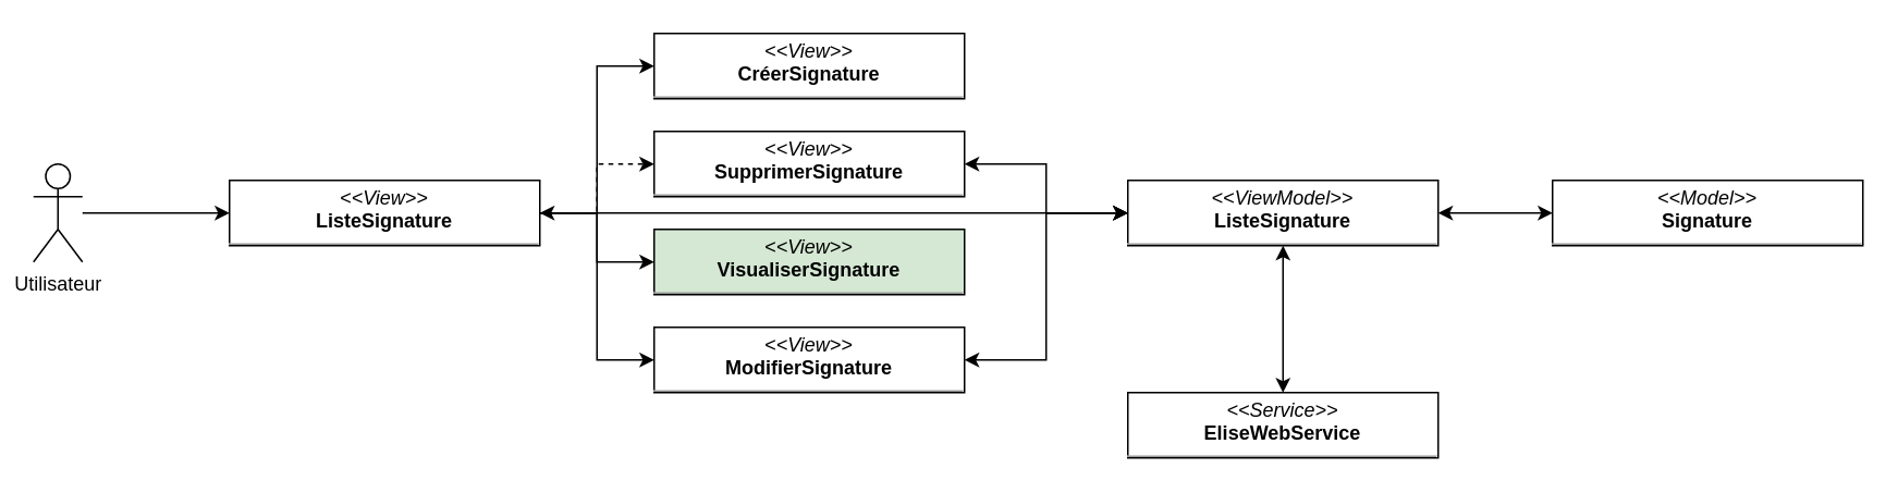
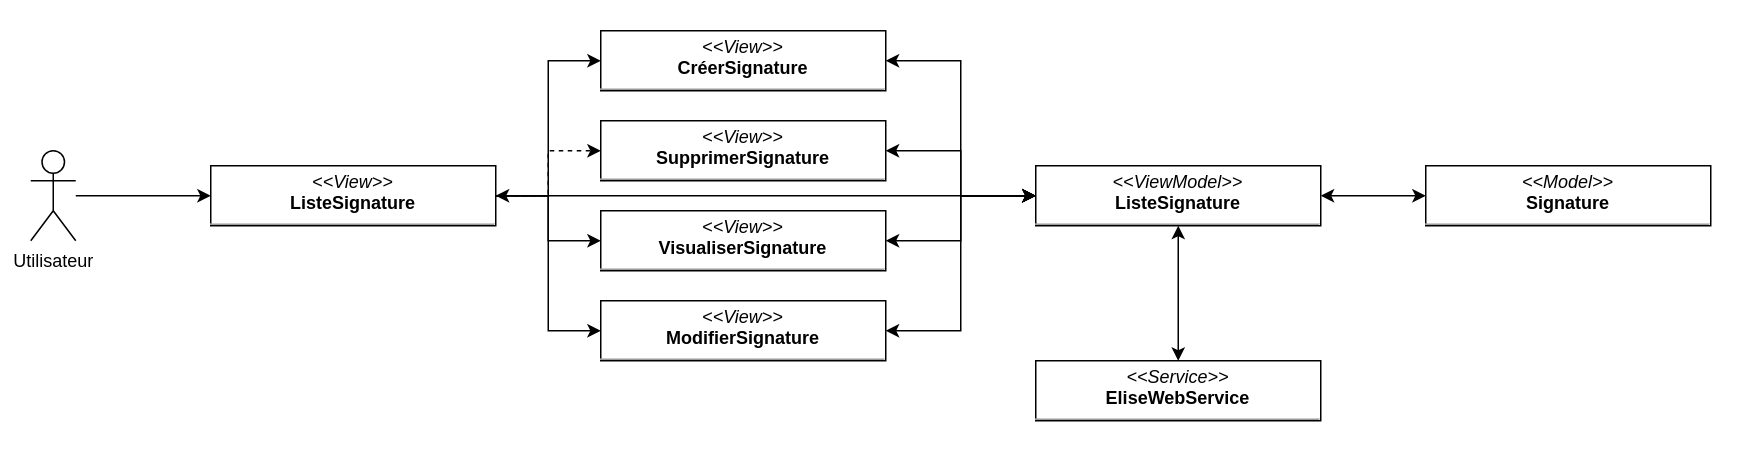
+ <mxCell id="12" style="edgeStyle=orthogonalEdgeStyle;rounded=0;orthogonalLoop=1;jettySize=auto;html=1;entryX=0;entryY=0.5;entryDx=0;entryDy=0;startArrow=classic;startFill=1;" edge="1" parent="1" source="13" target="11"><mxGeometry relative="1" as="geometry" /></mxCell>
- <mxCell id="19" value="&lt;p style=&quot;margin:0px;margin-top:4px;text-align:center;&quot;&gt;&lt;i&gt;&amp;lt;&amp;lt;View&amp;gt;&amp;gt;&lt;/i&gt;&lt;br&gt;&lt;b&gt;VisualiserSignature&lt;/b&gt;&lt;/p&gt;&lt;hr size=&quot;1&quot;&gt;&lt;p style=&quot;margin:0px;margin-left:4px;&quot;&gt;&lt;/p&gt;&lt;p style=&quot;margin:0px;margin-left:4px;&quot;&gt;&lt;br&gt;&lt;/p&gt;" style="verticalAlign=top;align=left;overflow=fill;fontSize=12;fontFamily=Helvetica;html=1;whiteSpace=wrap;fillColor=#d5e8d4;" vertex="1" parent="1"><mxGeometry x="400" y="140" width="190" height="40" as="geometry" /></mxCell>
+ <mxCell id="19" value="&lt;p style=&quot;margin:0px;margin-top:4px;text-align:center;&quot;&gt;&lt;i&gt;&amp;lt;&amp;lt;View&amp;gt;&amp;gt;&lt;/i&gt;&lt;br&gt;&lt;b&gt;VisualiserSignature&lt;/b&gt;&lt;/p&gt;&lt;hr size=&quot;1&quot;&gt;&lt;p style=&quot;margin:0px;margin-left:4px;&quot;&gt;&lt;/p&gt;&lt;p style=&quot;margin:0px;margin-left:4px;&quot;&gt;&lt;br&gt;&lt;/p&gt;" style="verticalAlign=top;align=left;overflow=fill;fontSize=12;fontFamily=Helvetica;html=1;whiteSpace=wrap;" vertex="1" parent="1"><mxGeometry x="400" y="140" width="190" height="40" as="geometry" /></mxCell>
+ <mxCell id="18" style="edgeStyle=orthogonalEdgeStyle;rounded=0;orthogonalLoop=1;jettySize=auto;html=1;entryX=0;entryY=0.5;entryDx=0;entryDy=0;startArrow=classic;startFill=1;" edge="1" parent="1" source="19" target="11"><mxGeometry relative="1" as="geometry" /></mxCell>
